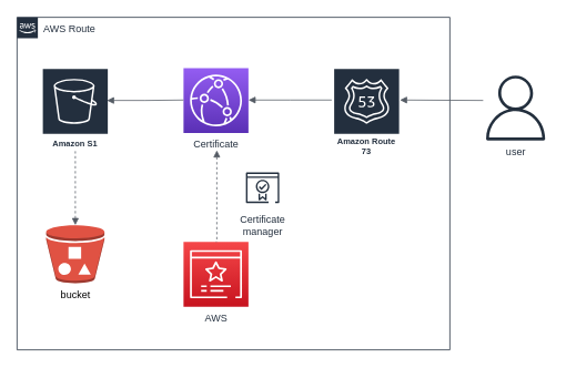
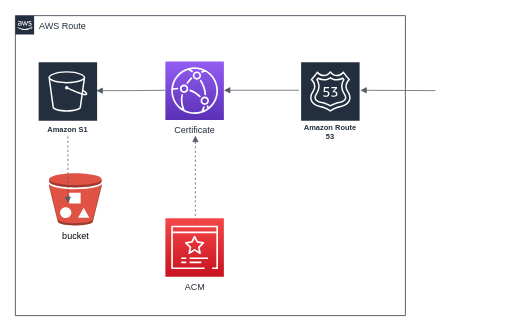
- <mxCell id="14" value="user" style="sketch=0;outlineConnect=0;fontColor=#232F3E;gradientColor=none;fillColor=#232F3D;strokeColor=none;dashed=0;verticalLabelPosition=bottom;verticalAlign=top;align=center;html=1;fontSize=12;fontStyle=0;aspect=fixed;pointerEvents=1;shape=mxgraph.aws4.user;shadow=0;strokeWidth=1;" vertex="1" parent="1"><mxGeometry x="580" y="90" width="78" height="78" as="geometry" /></mxCell>
- <mxCell id="6" value="Amazon Route 73" style="sketch=0;outlineConnect=0;fontColor=#232F3E;gradientColor=none;strokeColor=#ffffff;fillColor=#232F3E;dashed=0;verticalLabelPosition=middle;verticalAlign=bottom;align=center;html=1;whiteSpace=wrap;fontSize=10;fontStyle=1;spacing=3;shape=mxgraph.aws4.productIcon;prIcon=mxgraph.aws4.route_53;" parent="2" vertex="1"><mxGeometry x="380" y="61" width="80" height="110" as="geometry" /></mxCell>
+ <mxCell id="6" value="Amazon Route 53" style="sketch=0;outlineConnect=0;fontColor=#232F3E;gradientColor=none;strokeColor=#ffffff;fillColor=#232F3E;dashed=0;verticalLabelPosition=middle;verticalAlign=bottom;align=center;html=1;whiteSpace=wrap;fontSize=10;fontStyle=1;spacing=3;shape=mxgraph.aws4.productIcon;prIcon=mxgraph.aws4.route_53;" parent="2" vertex="1"><mxGeometry x="380" y="61" width="80" height="110" as="geometry" /></mxCell>
- <mxCell id="7" value="Certificate&#10;manager" style="sketch=0;outlineConnect=0;fontColor=#232F3E;gradientColor=none;strokeColor=#232F3E;fillColor=#ffffff;dashed=0;verticalLabelPosition=bottom;verticalAlign=top;align=center;html=1;fontSize=12;fontStyle=0;aspect=fixed;shape=mxgraph.aws4.resourceIcon;resIcon=mxgraph.aws4.certificate_manager_2;" parent="2" vertex="1"><mxGeometry x="270" y="180" width="50" height="50" as="geometry" /></mxCell>
- <mxCell id="4" value="bucket" style="outlineConnect=0;dashed=0;verticalLabelPosition=bottom;verticalAlign=top;align=center;html=1;shape=mxgraph.aws3.bucket_with_objects;fillColor=#E05243;gradientColor=none;" parent="2" vertex="1"><mxGeometry x="35" y="250" width="70" height="69.75" as="geometry" /></mxCell>
+ <mxCell id="4" value="bucket" style="outlineConnect=0;dashed=0;verticalLabelPosition=bottom;verticalAlign=top;align=center;html=1;shape=mxgraph.aws3.bucket_with_objects;fillColor=#E05243;gradientColor=none;" parent="2" vertex="1"><mxGeometry x="45" y="210" width="70" height="69.75" as="geometry" /></mxCell>
- <mxCell id="8" value="AWS" style="sketch=0;points=[[0,0,0],[0.25,0,0],[0.5,0,0],[0.75,0,0],[1,0,0],[0,1,0],[0.25,1,0],[0.5,1,0],[0.75,1,0],[1,1,0],[0,0.25,0],[0,0.5,0],[0,0.75,0],[1,0.25,0],[1,0.5,0],[1,0.75,0]];outlineConnect=0;fontColor=#232F3E;gradientColor=#F54749;gradientDirection=north;fillColor=#C7131F;strokeColor=#ffffff;dashed=0;verticalLabelPosition=bottom;verticalAlign=top;align=center;html=1;fontSize=12;fontStyle=0;aspect=fixed;shape=mxgraph.aws4.resourceIcon;resIcon=mxgraph.aws4.certificate_manager_3;" parent="2" vertex="1"><mxGeometry x="200" y="270" width="78" height="78" as="geometry" /></mxCell>
+ <mxCell id="8" value="ACM" style="sketch=0;points=[[0,0,0],[0.25,0,0],[0.5,0,0],[0.75,0,0],[1,0,0],[0,1,0],[0.25,1,0],[0.5,1,0],[0.75,1,0],[1,1,0],[0,0.25,0],[0,0.5,0],[0,0.75,0],[1,0.25,0],[1,0.5,0],[1,0.75,0]];outlineConnect=0;fontColor=#232F3E;gradientColor=#F54749;gradientDirection=north;fillColor=#C7131F;strokeColor=#ffffff;dashed=0;verticalLabelPosition=bottom;verticalAlign=top;align=center;html=1;fontSize=12;fontStyle=0;aspect=fixed;shape=mxgraph.aws4.resourceIcon;resIcon=mxgraph.aws4.certificate_manager_3;" parent="2" vertex="1"><mxGeometry x="200" y="270" width="78" height="78" as="geometry" /></mxCell>
